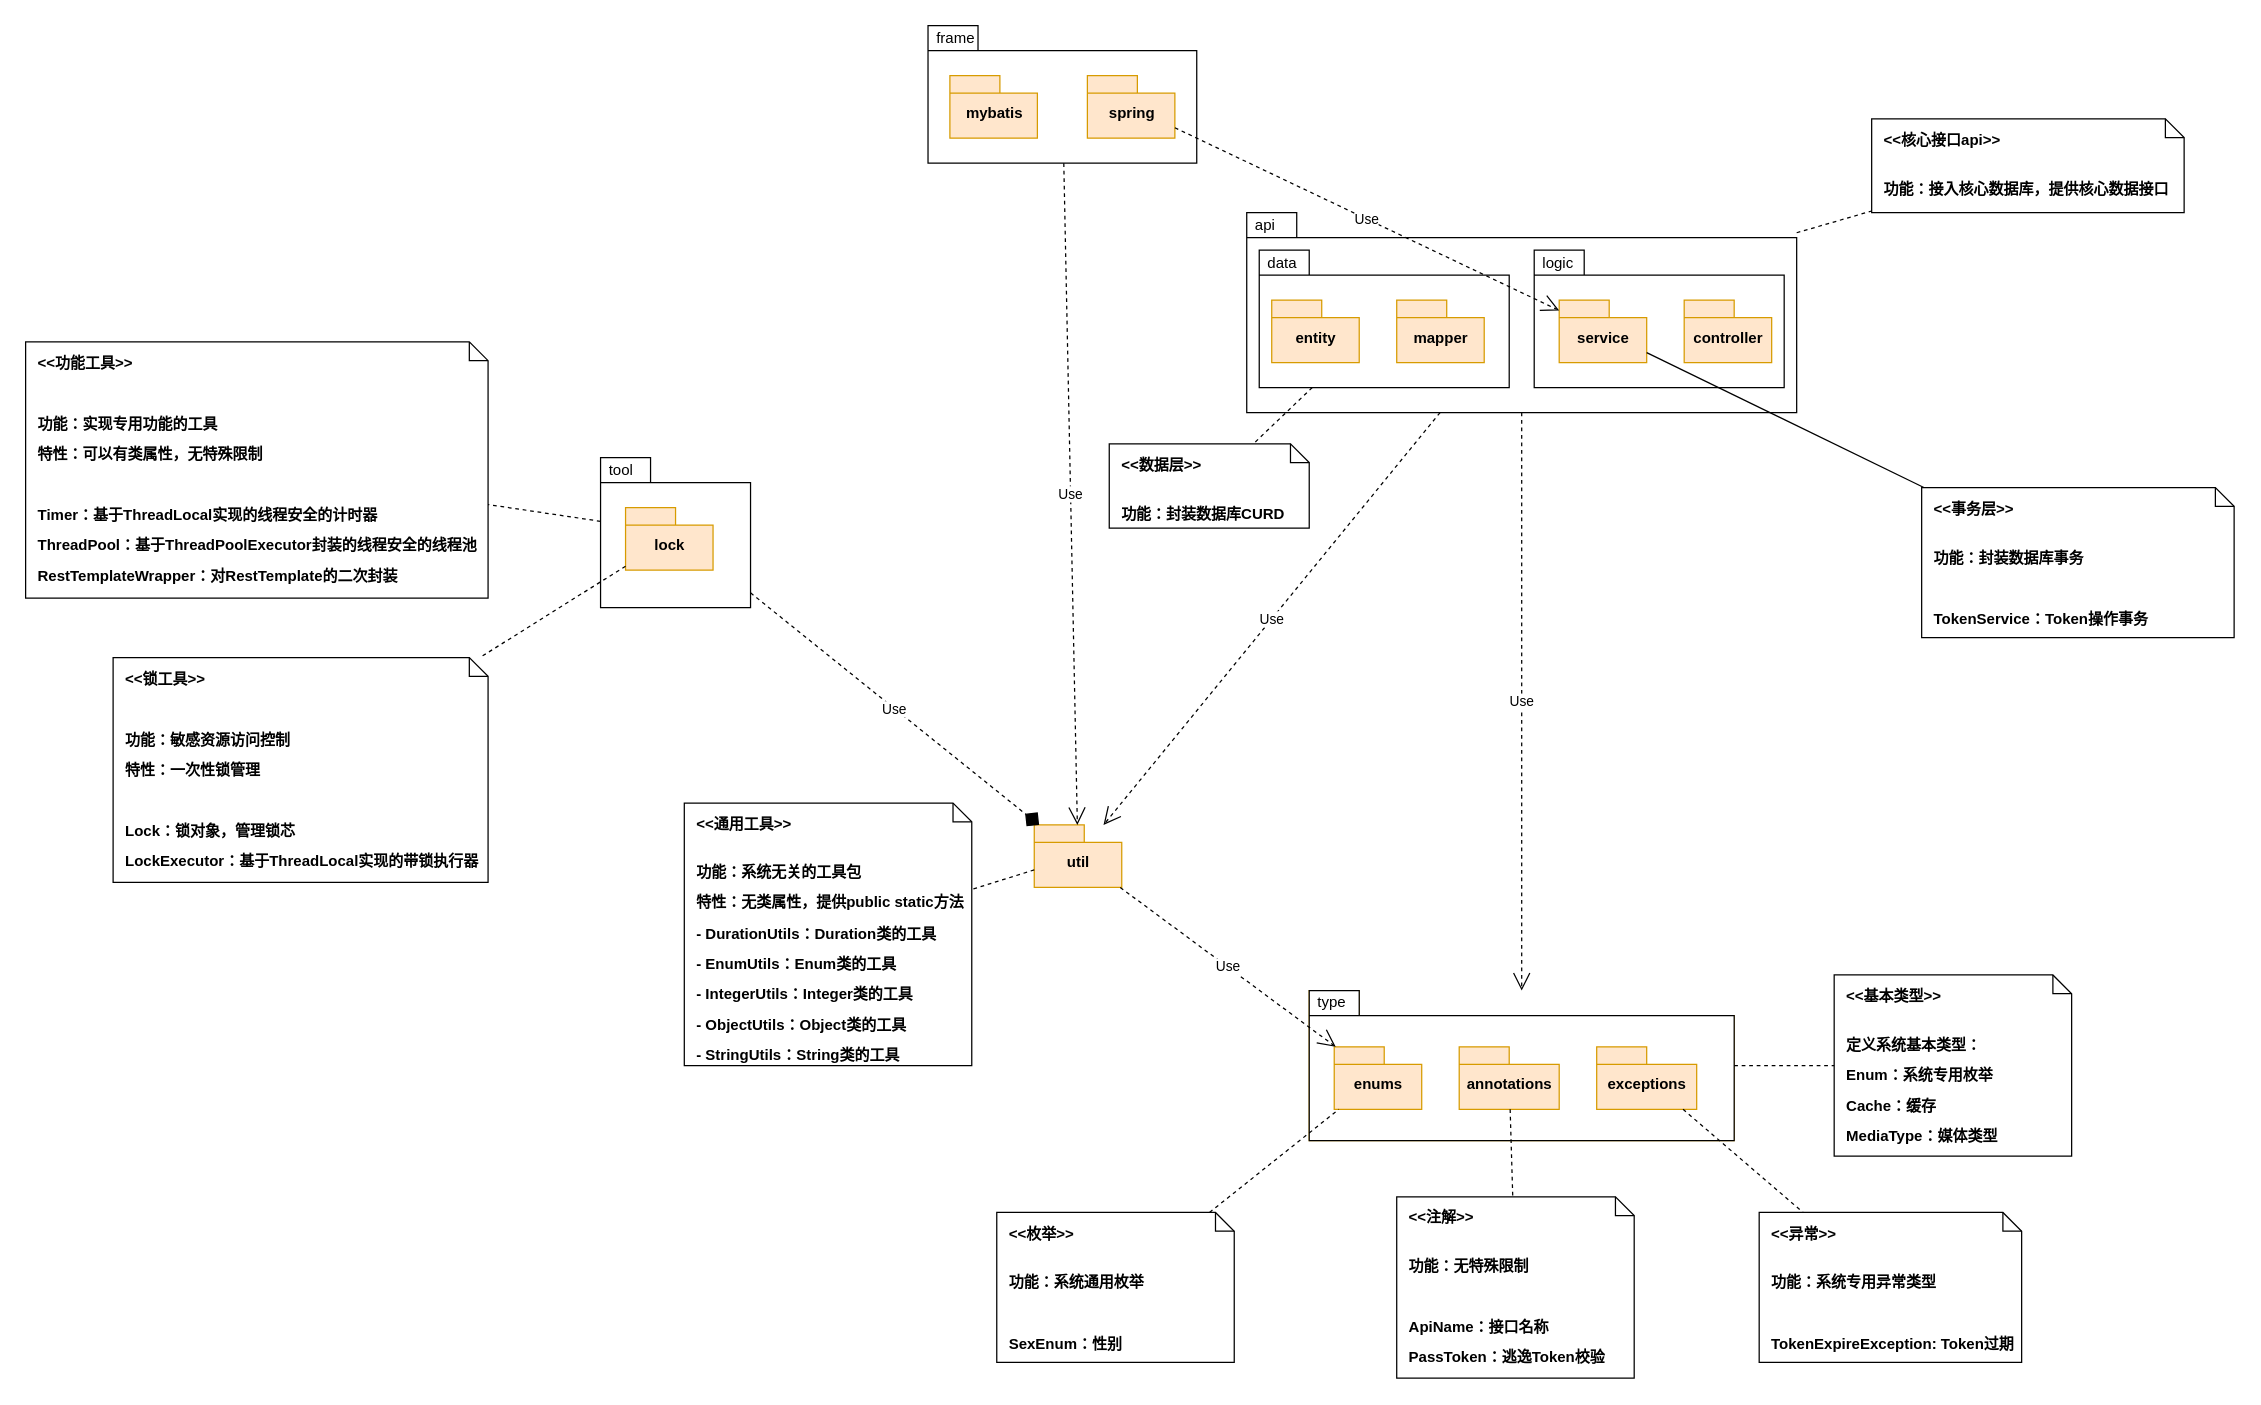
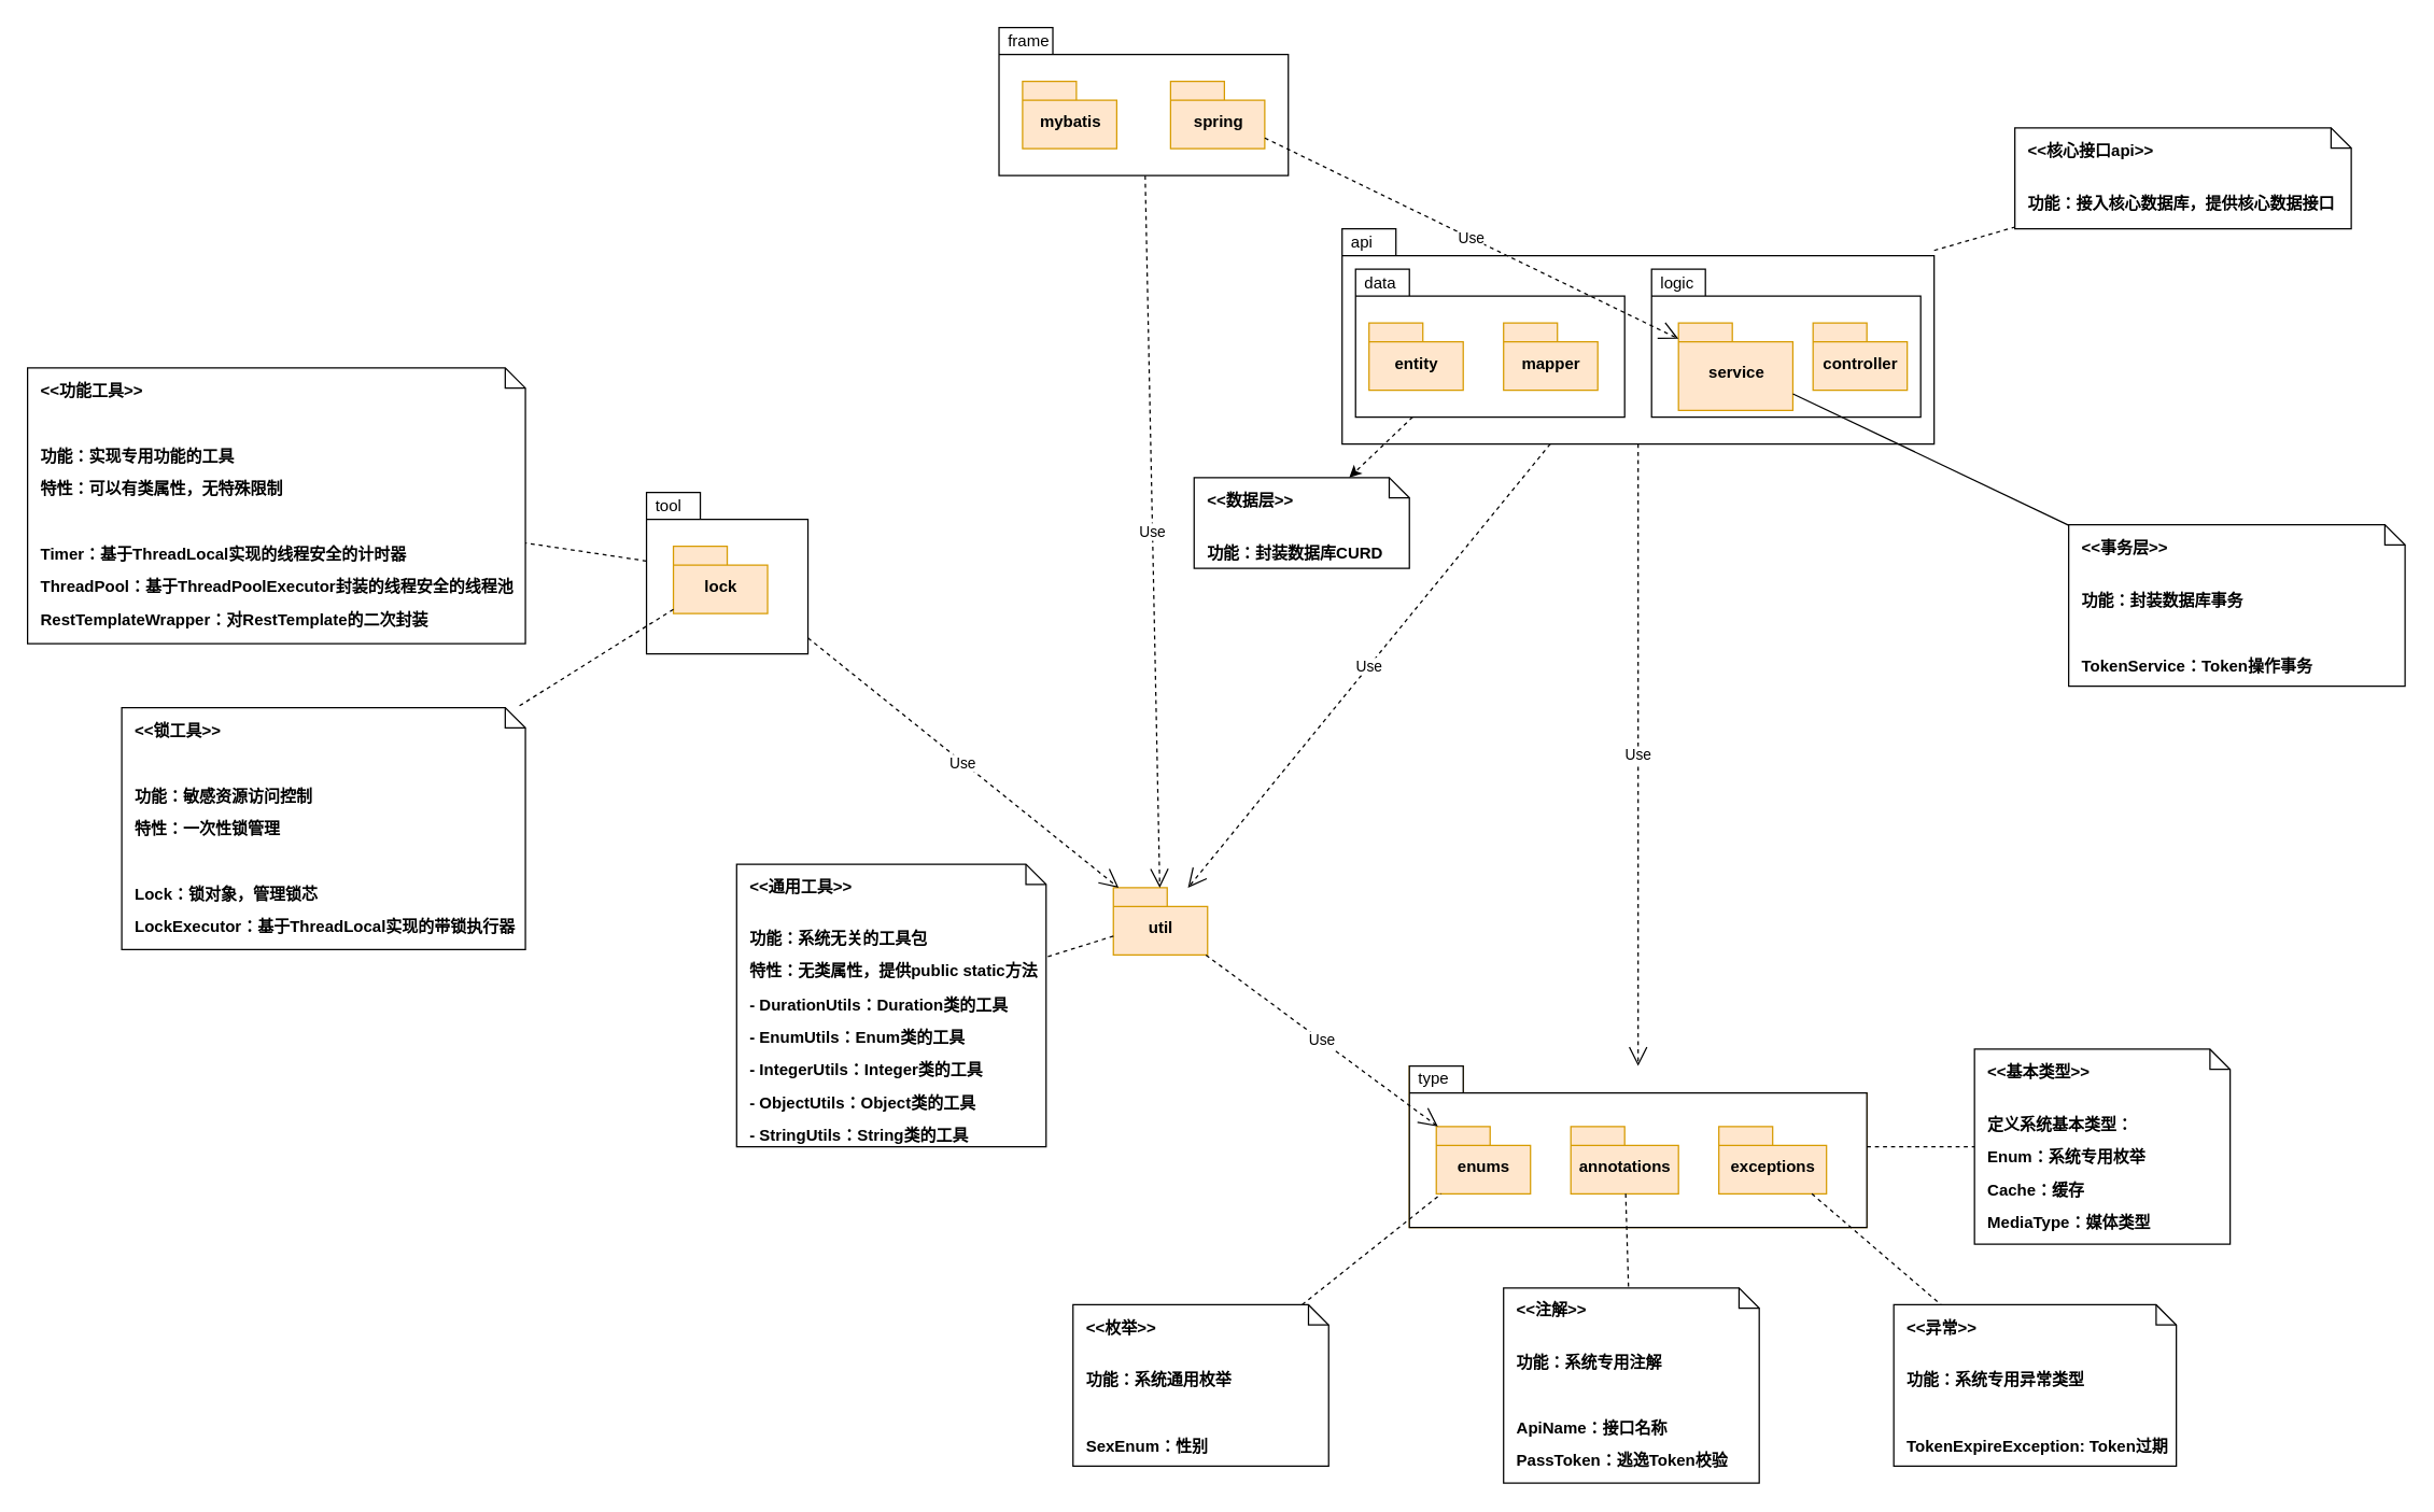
- <mxCell id="32" value="service" style="shape=folder;fontStyle=1;spacingTop=10;tabWidth=40;tabHeight=14;tabPosition=left;html=1;fillColor=#ffe6cc;strokeColor=#d79b00;" vertex="1" parent="31"><mxGeometry x="20" y="40" width="70" height="50" as="geometry" /></mxCell>
+ <mxCell id="32" value="service" style="shape=folder;fontStyle=1;spacingTop=10;tabWidth=40;tabHeight=14;tabPosition=left;html=1;fillColor=#ffe6cc;strokeColor=#d79b00;" vertex="1" parent="31"><mxGeometry x="20" y="40" width="85" height="65" as="geometry" /></mxCell>
- <mxCell id="42" value="" style="rounded=0;endArrow=none;dashed=1;html=1;" edge="1" parent="1" source="28" target="41"><mxGeometry relative="1" as="geometry"><mxPoint x="1364.75" y="624.5" as="targetPoint" /><mxPoint x="1267" y="509.5" as="sourcePoint" /></mxGeometry></mxCell>
+ <mxCell id="42" value="" style="rounded=0;endArrow=classic;dashed=1;html=1;" edge="1" parent="1" source="28" target="41"><mxGeometry relative="1" as="geometry"><mxPoint x="1364.75" y="624.5" as="targetPoint" /><mxPoint x="1267" y="509.5" as="sourcePoint" /></mxGeometry></mxCell>
- <mxCell id="12" value="Use" style="endArrow=diamond;endSize=12;dashed=1;html=1;" edge="1" parent="1" source="8" target="3"><mxGeometry width="160" relative="1" as="geometry"><mxPoint x="1230.159" y="679.5" as="sourcePoint" /><mxPoint x="1127.001" y="819.5" as="targetPoint" /></mxGeometry></mxCell>
+ <mxCell id="12" value="Use" style="endArrow=open;endSize=12;dashed=1;html=1;" edge="1" parent="1" source="8" target="3"><mxGeometry width="160" relative="1" as="geometry"><mxPoint x="1230.159" y="679.5" as="sourcePoint" /><mxPoint x="1127.001" y="819.5" as="targetPoint" /></mxGeometry></mxCell>
- <mxCell id="24" value="&lt;p style=&quot;margin: 0px ; margin-top: 10px ; margin-left: 10px ; text-align: left&quot;&gt;&lt;b&gt;&amp;lt;&amp;lt;注解&amp;gt;&amp;gt;&lt;/b&gt;&lt;/p&gt;&lt;p style=&quot;margin: 0px ; margin-top: 10px ; margin-left: 10px ; text-align: left&quot;&gt;&lt;b&gt;&lt;br&gt;功能：无特殊限制&lt;/b&gt;&lt;/p&gt;&lt;p style=&quot;margin: 0px ; margin-top: 10px ; margin-left: 10px ; text-align: left&quot;&gt;&lt;b&gt;&lt;br&gt;&lt;/b&gt;&lt;/p&gt;&lt;p style=&quot;margin: 0px ; margin-top: 10px ; margin-left: 10px ; text-align: left&quot;&gt;&lt;b&gt;ApiName：接口名称&lt;/b&gt;&lt;/p&gt;&lt;p style=&quot;margin: 0px ; margin-top: 10px ; margin-left: 10px ; text-align: left&quot;&gt;&lt;b&gt;PassToken：逃逸Token校验&lt;/b&gt;&lt;/p&gt;" style="shape=note;size=15;spacingLeft=5;html=1;overflow=fill;whiteSpace=wrap;" vertex="1" parent="1"><mxGeometry x="1117" y="957" width="190" height="145" as="geometry" /></mxCell>
+ <mxCell id="24" value="&lt;p style=&quot;margin: 0px ; margin-top: 10px ; margin-left: 10px ; text-align: left&quot;&gt;&lt;b&gt;&amp;lt;&amp;lt;注解&amp;gt;&amp;gt;&lt;/b&gt;&lt;/p&gt;&lt;p style=&quot;margin: 0px ; margin-top: 10px ; margin-left: 10px ; text-align: left&quot;&gt;&lt;b&gt;&lt;br&gt;功能：系统专用注解&lt;/b&gt;&lt;/p&gt;&lt;p style=&quot;margin: 0px ; margin-top: 10px ; margin-left: 10px ; text-align: left&quot;&gt;&lt;b&gt;&lt;br&gt;&lt;/b&gt;&lt;/p&gt;&lt;p style=&quot;margin: 0px ; margin-top: 10px ; margin-left: 10px ; text-align: left&quot;&gt;&lt;b&gt;ApiName：接口名称&lt;/b&gt;&lt;/p&gt;&lt;p style=&quot;margin: 0px ; margin-top: 10px ; margin-left: 10px ; text-align: left&quot;&gt;&lt;b&gt;PassToken：逃逸Token校验&lt;/b&gt;&lt;/p&gt;" style="shape=note;size=15;spacingLeft=5;html=1;overflow=fill;whiteSpace=wrap;" vertex="1" parent="1"><mxGeometry x="1117" y="957" width="190" height="145" as="geometry" /></mxCell>
